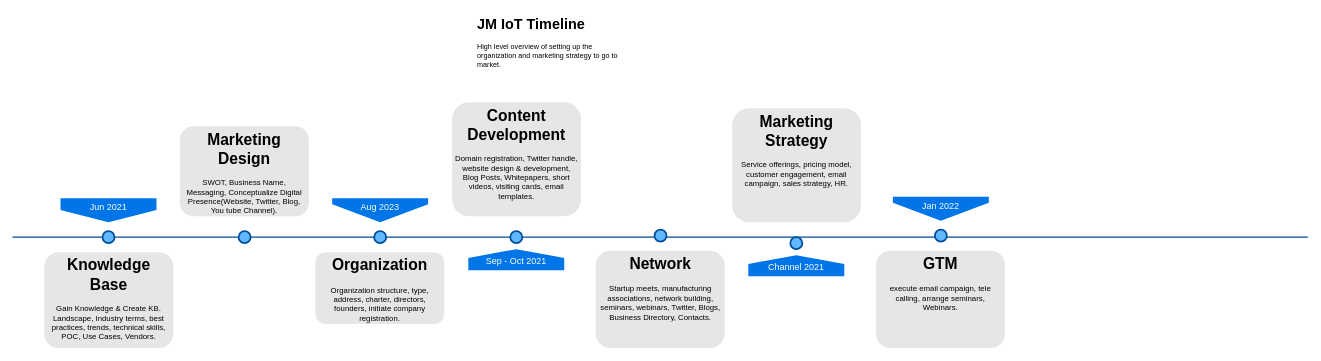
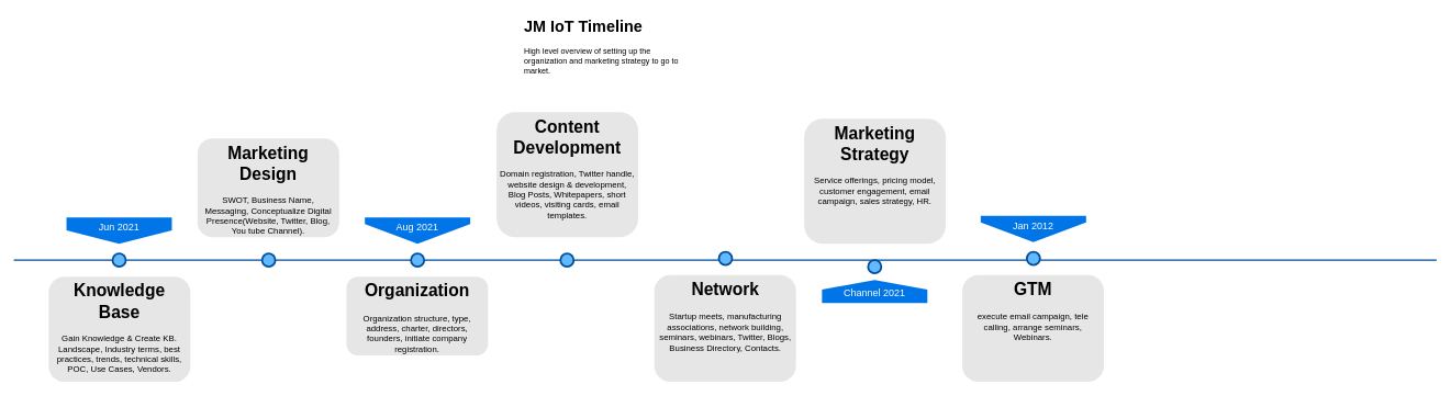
- <mxCell id="19" value="Jan 2022" style="shape=offPageConnector;whiteSpace=wrap;html=1;fillColor=#0075E8;fontSize=15;fontColor=#FFFFFF;size=0.75;verticalAlign=top;strokeColor=none;" vertex="1" parent="1"><mxGeometry x="1488" y="327.5" width="160" height="40" as="geometry" /></mxCell>
+ <mxCell id="19" value="Jan 2012" style="shape=offPageConnector;whiteSpace=wrap;html=1;fillColor=#0075E8;fontSize=15;fontColor=#FFFFFF;size=0.75;verticalAlign=top;strokeColor=none;" vertex="1" parent="1"><mxGeometry x="1488" y="327.5" width="160" height="40" as="geometry" /></mxCell>
- <mxCell id="4" value="&lt;span&gt;Aug 2023&lt;/span&gt;" style="shape=offPageConnector;whiteSpace=wrap;html=1;fillColor=#0075E8;fontSize=15;fontColor=#FFFFFF;size=0.75;verticalAlign=top;strokeColor=none;" parent="1" vertex="1"><mxGeometry x="553" y="330" width="160" height="40" as="geometry" /></mxCell>
+ <mxCell id="4" value="&lt;span&gt;Aug 2021&lt;/span&gt;" style="shape=offPageConnector;whiteSpace=wrap;html=1;fillColor=#0075E8;fontSize=15;fontColor=#FFFFFF;size=0.75;verticalAlign=top;strokeColor=none;" parent="1" vertex="1"><mxGeometry x="553" y="330" width="160" height="40" as="geometry" /></mxCell>
- <mxCell id="5" value="&lt;span&gt;Sep - Oct 2021&lt;/span&gt;" style="shape=offPageConnector;whiteSpace=wrap;html=1;fillColor=#0075E8;fontSize=15;fontColor=#FFFFFF;size=0.418;flipV=1;verticalAlign=bottom;strokeColor=none;spacingBottom=4;" parent="1" vertex="1"><mxGeometry x="780" y="415" width="160" height="35" as="geometry" /></mxCell>
